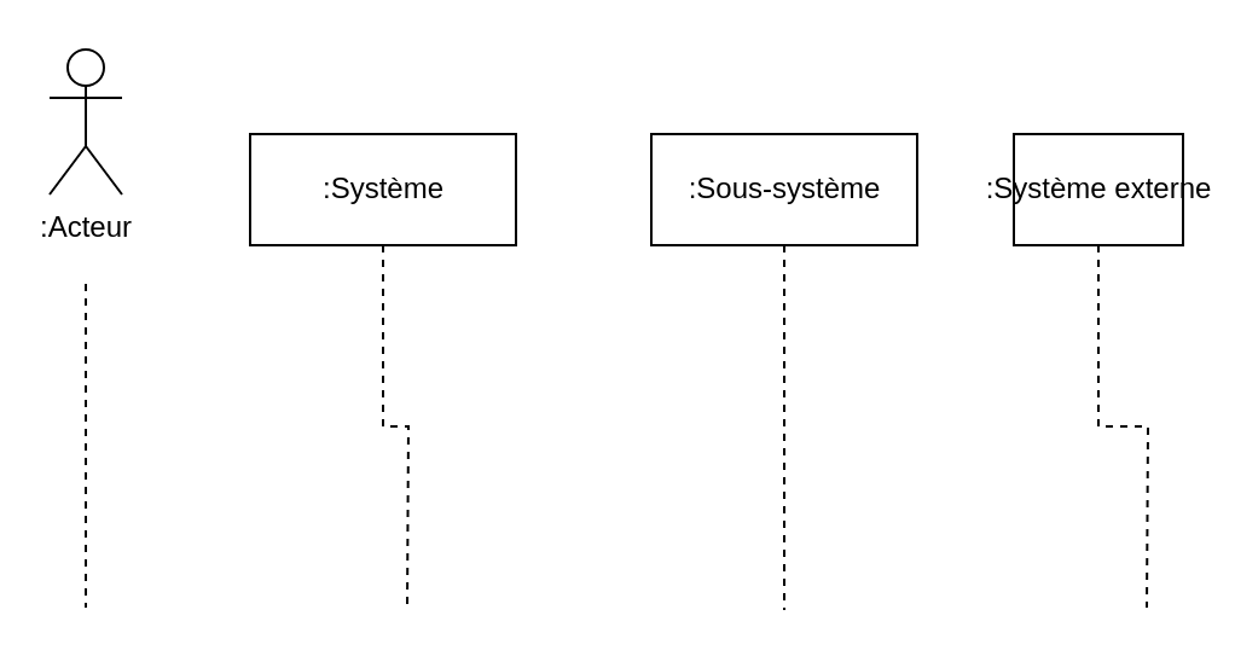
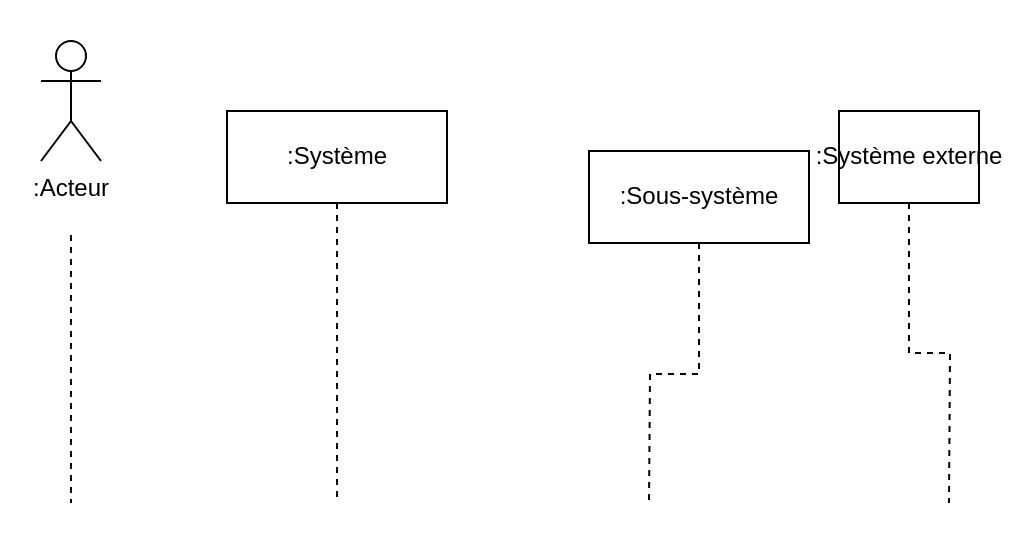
- <mxCell id="5" value=":Système" style="text;html=1;align=center;verticalAlign=middle;dashed=0;fillColor=#ffffff;strokeColor=#000000;" parent="1" vertex="1"><mxGeometry x="103" y="55" width="110" height="46" as="geometry" /></mxCell>
+ <mxCell id="5" value=":Système" style="text;html=1;align=center;verticalAlign=middle;dashed=0;fillColor=#ffffff;strokeColor=#000000;" parent="1" vertex="1"><mxGeometry x="113" y="55" width="110" height="46" as="geometry" /></mxCell>
- <mxCell id="7" value=":Sous-système" style="text;html=1;align=center;verticalAlign=middle;dashed=0;fillColor=#ffffff;strokeColor=#000000;" parent="1" vertex="1"><mxGeometry x="269" y="55" width="110" height="46" as="geometry" /></mxCell>
+ <mxCell id="7" value=":Sous-système" style="text;html=1;align=center;verticalAlign=middle;dashed=0;fillColor=#ffffff;strokeColor=#000000;" parent="1" vertex="1"><mxGeometry x="294" y="75" width="110" height="46" as="geometry" /></mxCell>
